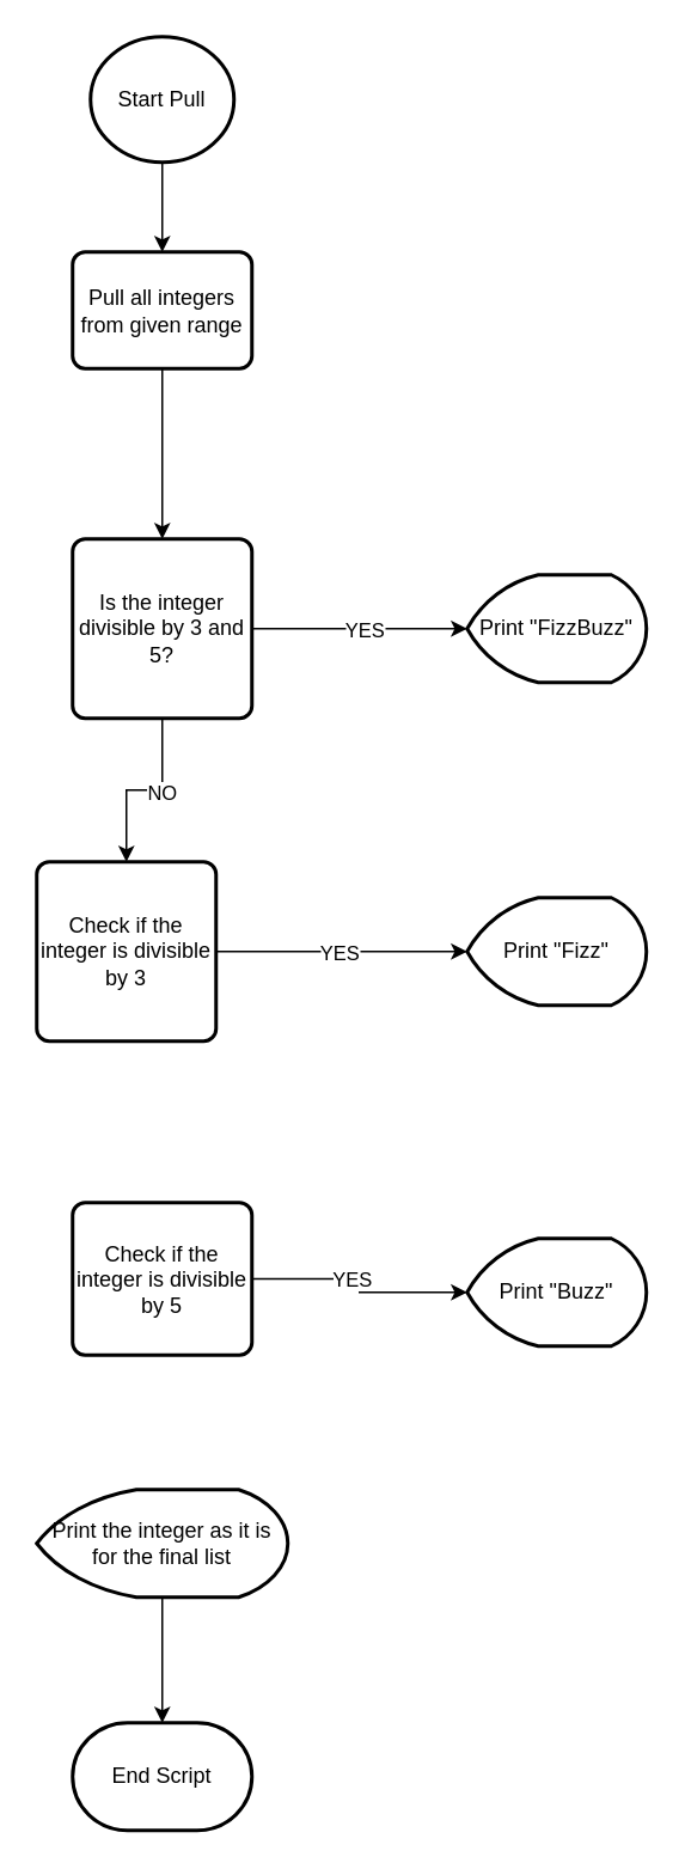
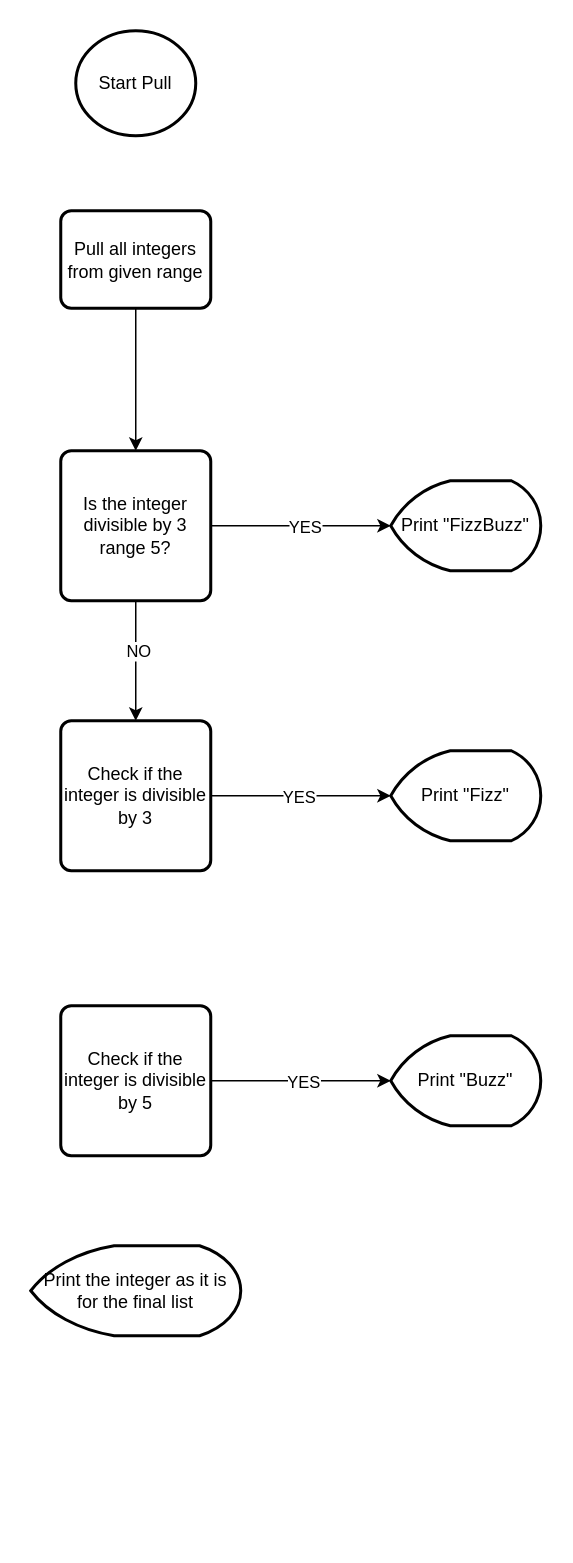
- <mxCell id="2" value="" style="edgeStyle=orthogonalEdgeStyle;rounded=0;orthogonalLoop=1;jettySize=auto;html=1;" edge="1" parent="1" source="3" target="15"><mxGeometry relative="1" as="geometry" /></mxCell>
- <mxCell id="6" value="Is the integer divisible by 3 and 5?" style="rounded=1;whiteSpace=wrap;html=1;absoluteArcSize=1;arcSize=14;strokeWidth=2;" vertex="1" parent="1"><mxGeometry x="40" y="300" width="100" height="100" as="geometry" /></mxCell>
+ <mxCell id="6" value="Is the integer divisible by 3 range 5?" style="rounded=1;whiteSpace=wrap;html=1;absoluteArcSize=1;arcSize=14;strokeWidth=2;" vertex="1" parent="1"><mxGeometry x="40" y="300" width="100" height="100" as="geometry" /></mxCell>
- <mxCell id="8" value="Check if the integer is divisible by 3" style="rounded=1;whiteSpace=wrap;html=1;absoluteArcSize=1;arcSize=14;strokeWidth=2;" vertex="1" parent="1"><mxGeometry x="20" y="480" width="100" height="100" as="geometry" /></mxCell>
+ <mxCell id="8" value="Check if the integer is divisible by 3" style="rounded=1;whiteSpace=wrap;html=1;absoluteArcSize=1;arcSize=14;strokeWidth=2;" vertex="1" parent="1"><mxGeometry x="40" y="480" width="100" height="100" as="geometry" /></mxCell>
- <mxCell id="10" value="Check if the integer is divisible by 5" style="rounded=1;whiteSpace=wrap;html=1;absoluteArcSize=1;arcSize=14;strokeWidth=2;" vertex="1" parent="1"><mxGeometry x="40" y="670" width="100" height="85" as="geometry" /></mxCell>
+ <mxCell id="10" value="Check if the integer is divisible by 5" style="rounded=1;whiteSpace=wrap;html=1;absoluteArcSize=1;arcSize=14;strokeWidth=2;" vertex="1" parent="1"><mxGeometry x="40" y="670" width="100" height="100" as="geometry" /></mxCell>
- <mxCell id="22" style="edgeStyle=orthogonalEdgeStyle;rounded=0;orthogonalLoop=1;jettySize=auto;html=1;entryX=0.5;entryY=0;entryDx=0;entryDy=0;entryPerimeter=0;" edge="1" parent="1" source="12" target="13"><mxGeometry relative="1" as="geometry" /></mxCell>
- <mxCell id="13" value="End Script" style="strokeWidth=2;html=1;shape=mxgraph.flowchart.terminator;whiteSpace=wrap;" vertex="1" parent="1"><mxGeometry x="40" y="960" width="100" height="60" as="geometry" /></mxCell>
